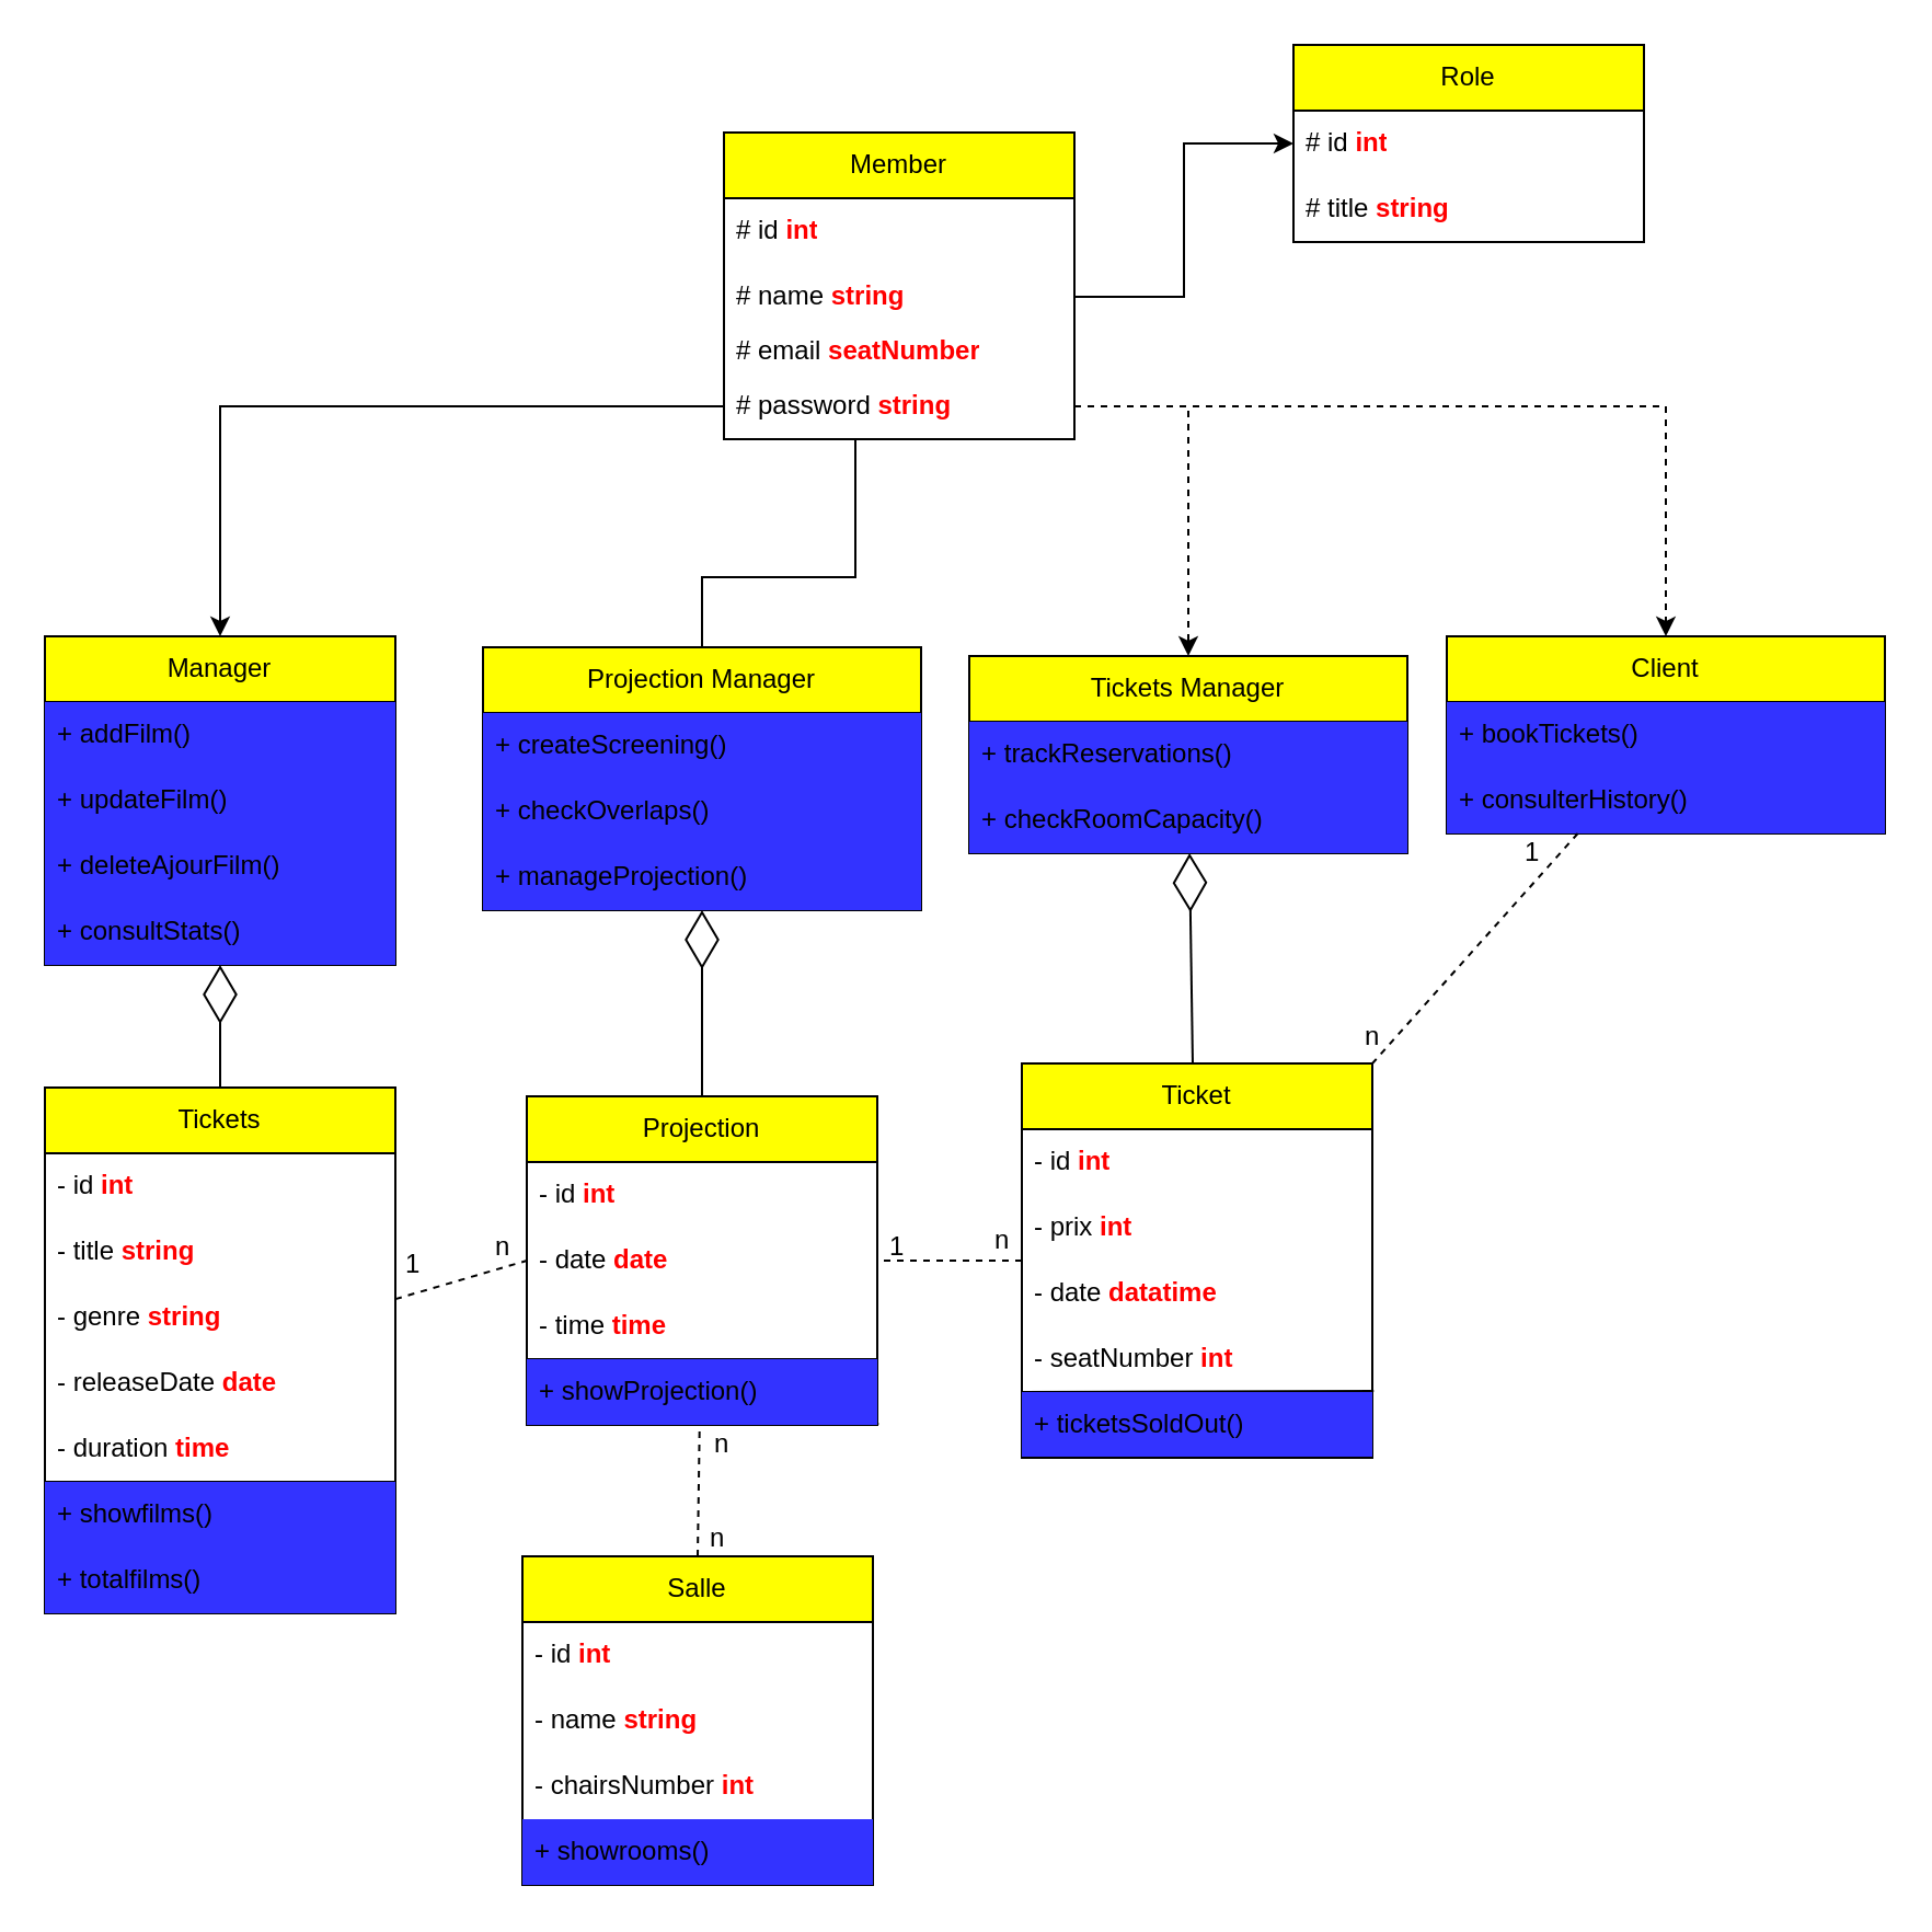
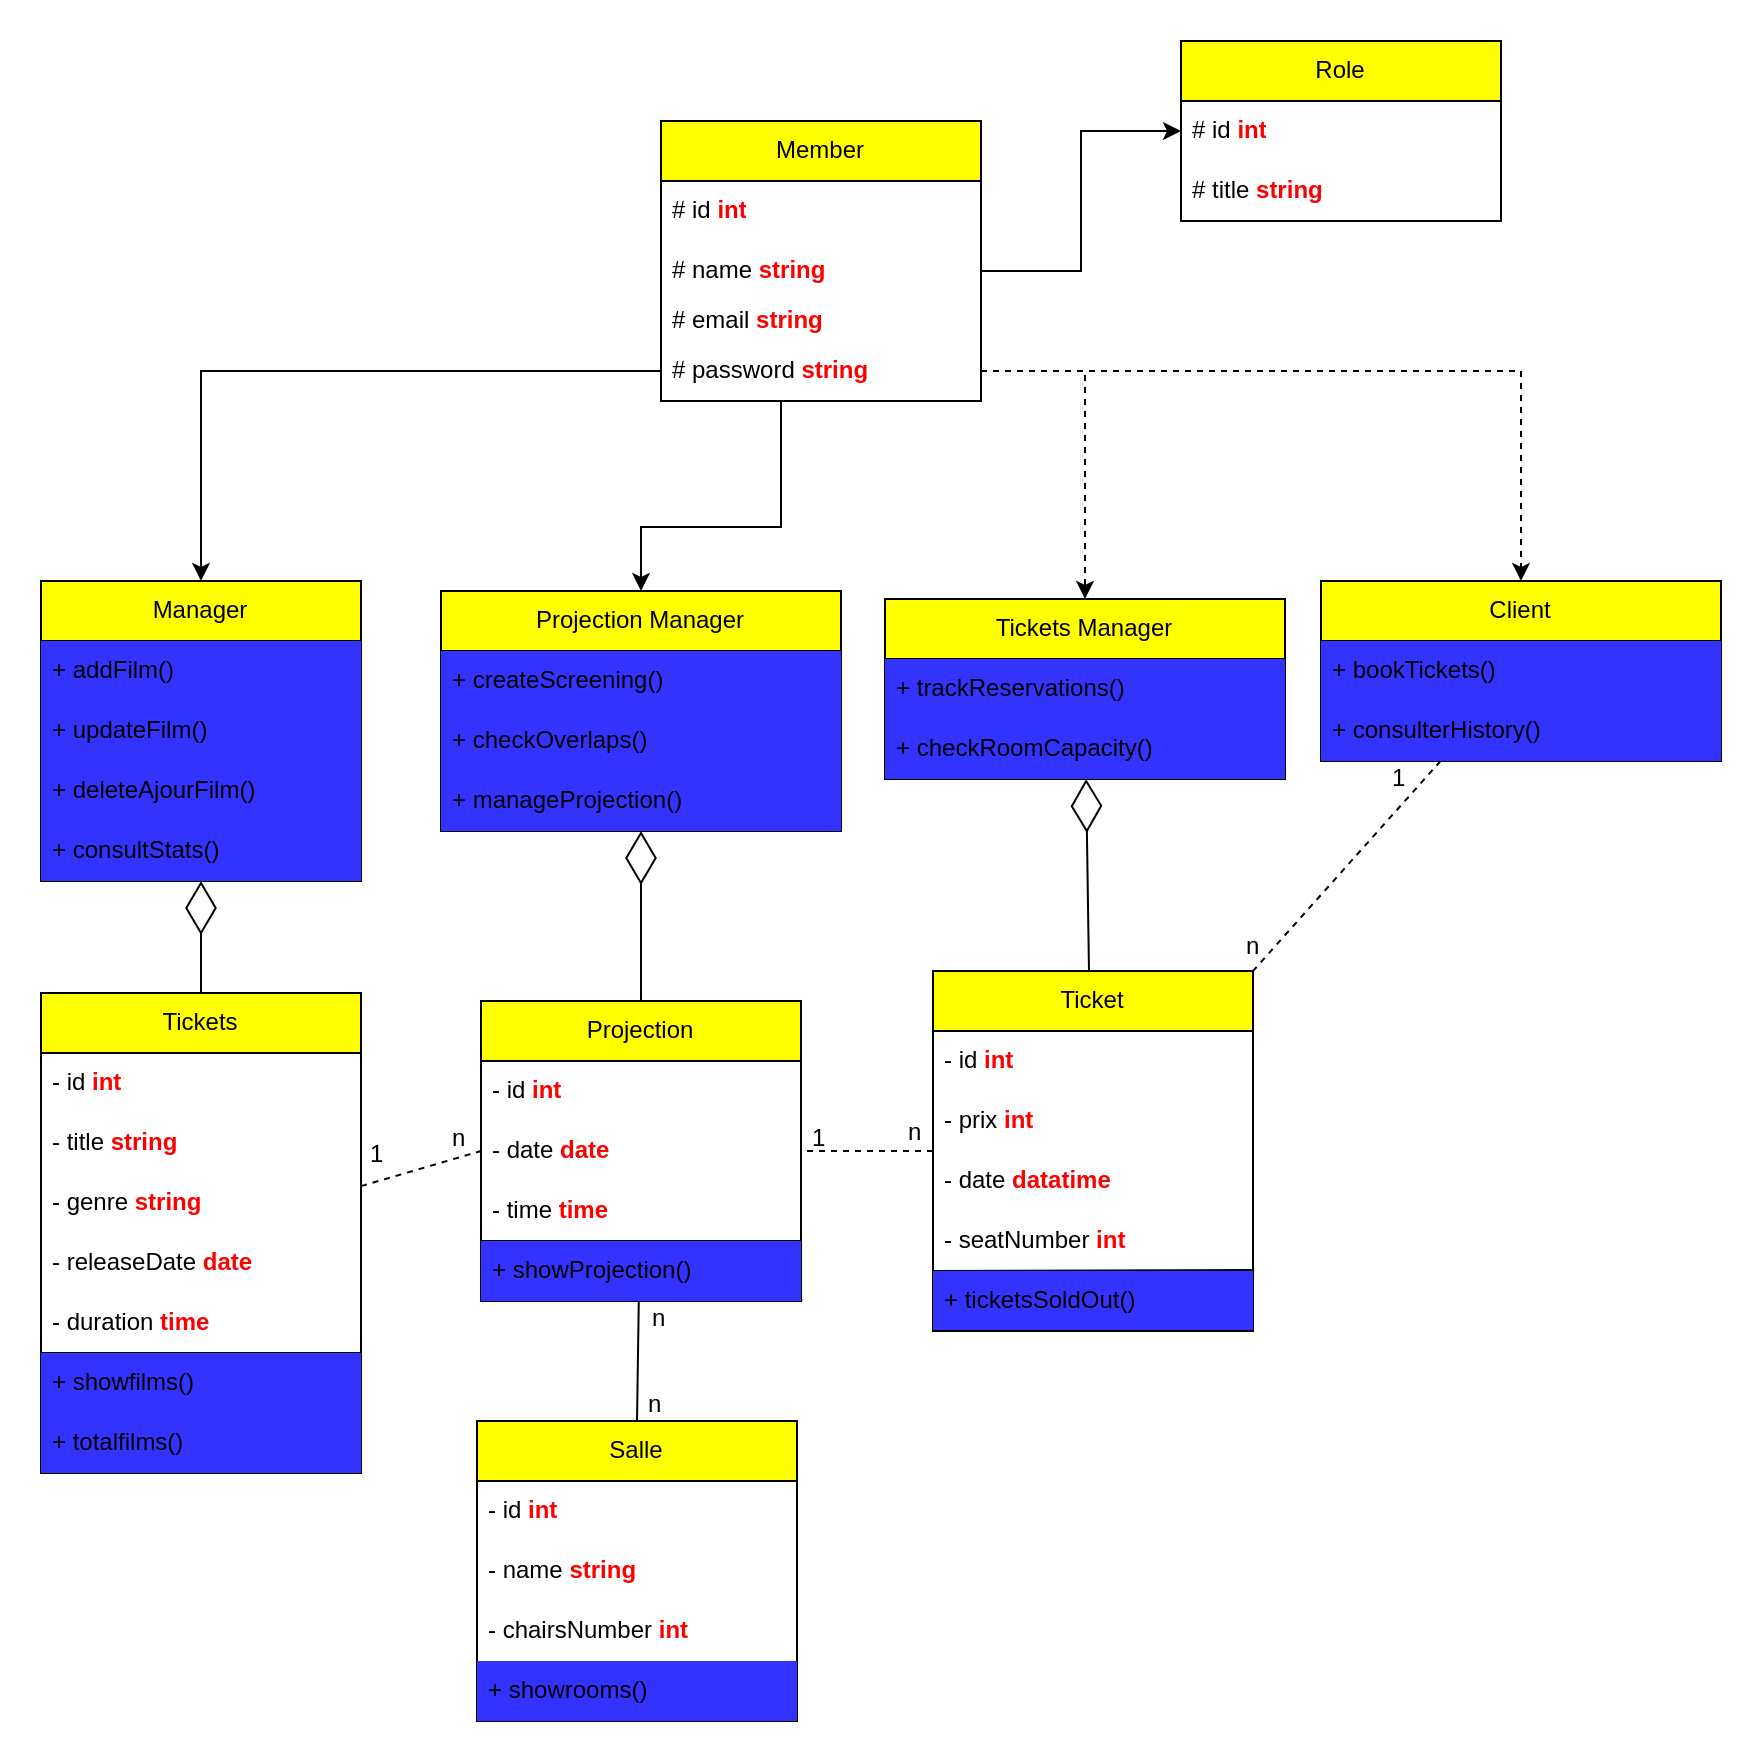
- <mxCell id="35" value="# email &lt;font color=&quot;#ff0000&quot;&gt;&lt;b&gt;seatNumber&lt;/b&gt;&lt;/font&gt;" style="text;strokeColor=none;fillColor=none;align=left;verticalAlign=middle;spacingLeft=4;spacingRight=4;overflow=hidden;points=[[0,0.5],[1,0.5]];portConstraint=eastwest;rotatable=0;whiteSpace=wrap;html=1;" vertex="1" parent="32"><mxGeometry y="90" width="160" height="20" as="geometry" /></mxCell>
+ <mxCell id="35" value="# email &lt;font color=&quot;#ff0000&quot;&gt;&lt;b&gt;string&lt;/b&gt;&lt;/font&gt;" style="text;strokeColor=none;fillColor=none;align=left;verticalAlign=middle;spacingLeft=4;spacingRight=4;overflow=hidden;points=[[0,0.5],[1,0.5]];portConstraint=eastwest;rotatable=0;whiteSpace=wrap;html=1;" vertex="1" parent="32"><mxGeometry y="90" width="160" height="20" as="geometry" /></mxCell>
- <mxCell id="42" style="edgeStyle=orthogonalEdgeStyle;rounded=0;orthogonalLoop=1;jettySize=auto;html=1;endArrow=none;" edge="1" parent="1" source="32" target="7"><mxGeometry relative="1" as="geometry"><Array as="points"><mxPoint x="390" y="263" /><mxPoint x="320" y="263" /></Array></mxGeometry></mxCell>
+ <mxCell id="42" style="edgeStyle=orthogonalEdgeStyle;rounded=0;orthogonalLoop=1;jettySize=auto;html=1;" edge="1" parent="1" source="32" target="7"><mxGeometry relative="1" as="geometry"><Array as="points"><mxPoint x="390" y="263" /><mxPoint x="320" y="263" /></Array></mxGeometry></mxCell>
- <mxCell id="61" value="" style="endArrow=none;dashed=1;html=1;rounded=0;exitX=0.5;exitY=0;exitDx=0;exitDy=0;" edge="1" parent="1" source="20" target="25"><mxGeometry width="50" height="50" relative="1" as="geometry"><mxPoint x="476" y="586" as="sourcePoint" /><mxPoint x="410" y="586" as="targetPoint" /></mxGeometry></mxCell>
+ <mxCell id="61" value="" style="endArrow=none;dashed=0;html=1;rounded=0;exitX=0.5;exitY=0;exitDx=0;exitDy=0;" edge="1" parent="1" source="20" target="25"><mxGeometry width="50" height="50" relative="1" as="geometry"><mxPoint x="476" y="586" as="sourcePoint" /><mxPoint x="410" y="586" as="targetPoint" /></mxGeometry></mxCell>
